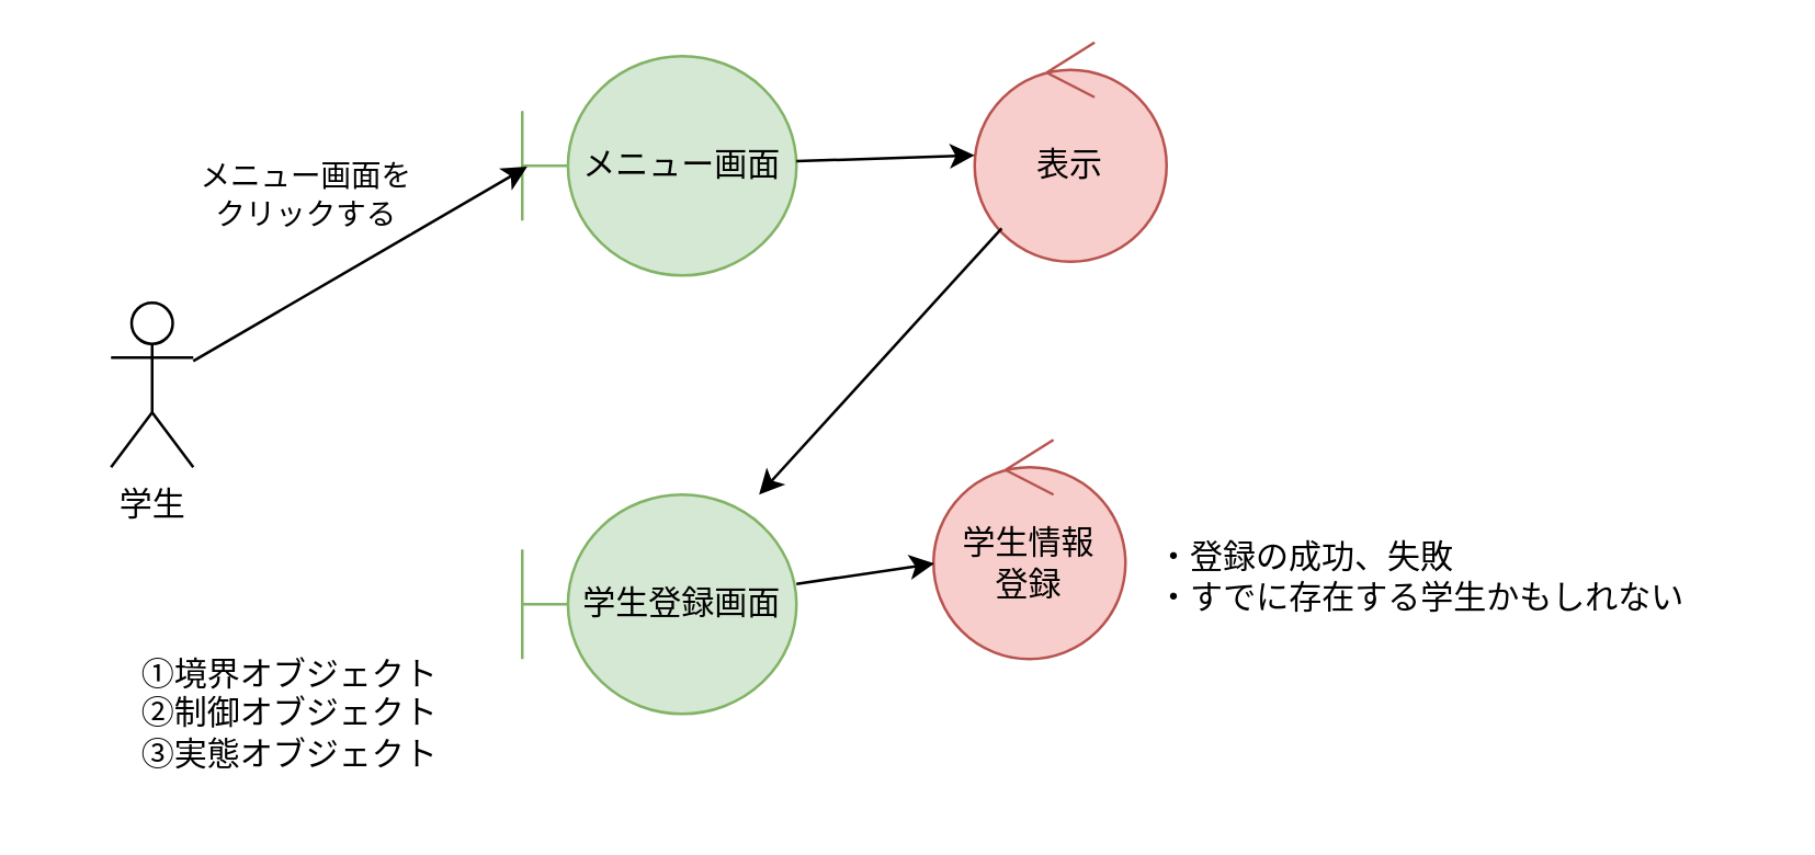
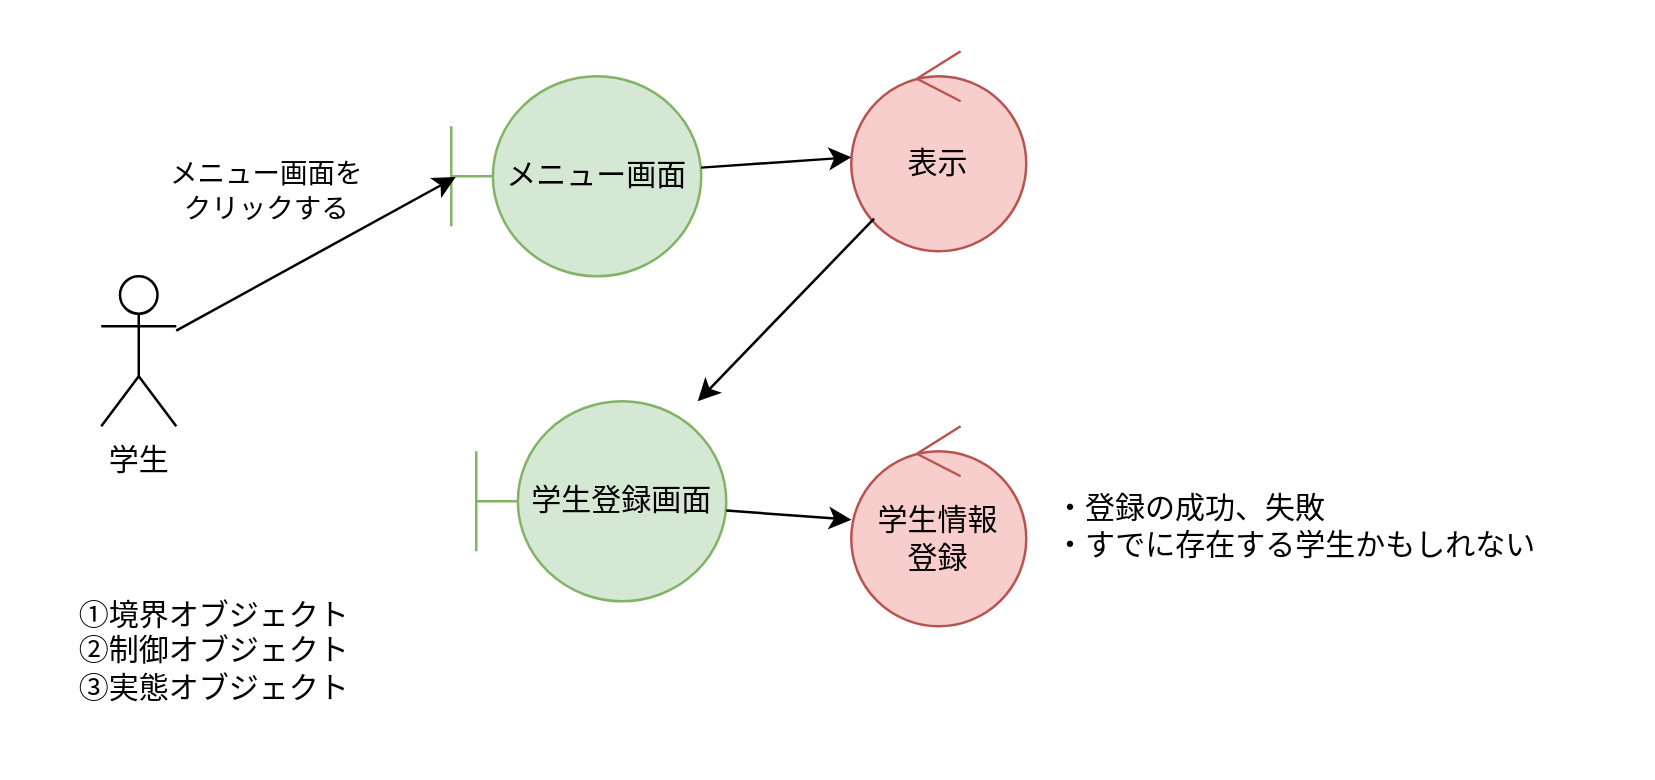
- <mxCell id="7" value="表示" style="ellipse;shape=umlControl;whiteSpace=wrap;html=1;fillColor=#f8cecc;strokeColor=#b85450;" vertex="1" parent="1"><mxGeometry x="355" y="15" width="70" height="80" as="geometry" /></mxCell>
+ <mxCell id="7" value="表示" style="ellipse;shape=umlControl;whiteSpace=wrap;html=1;fillColor=#f8cecc;strokeColor=#b85450;" vertex="1" parent="1"><mxGeometry x="340" y="20" width="70" height="80" as="geometry" /></mxCell>
- <mxCell id="3" value="メニュー画面" style="shape=umlBoundary;whiteSpace=wrap;html=1;fillColor=#d5e8d4;strokeColor=#82b366;" vertex="1" parent="1"><mxGeometry x="190" y="20" width="100" height="80" as="geometry" /></mxCell>
+ <mxCell id="3" value="メニュー画面" style="shape=umlBoundary;whiteSpace=wrap;html=1;fillColor=#d5e8d4;strokeColor=#82b366;" vertex="1" parent="1"><mxGeometry x="180" y="30" width="100" height="80" as="geometry" /></mxCell>
- <mxCell id="8" value="学生情報&lt;div&gt;登録&lt;/div&gt;" style="ellipse;shape=umlControl;whiteSpace=wrap;html=1;fillColor=#f8cecc;strokeColor=#b85450;" vertex="1" parent="1"><mxGeometry x="340" y="160" width="70" height="80" as="geometry" /></mxCell>
+ <mxCell id="8" value="学生情報&lt;div&gt;登録&lt;/div&gt;" style="ellipse;shape=umlControl;whiteSpace=wrap;html=1;fillColor=#f8cecc;strokeColor=#b85450;" vertex="1" parent="1"><mxGeometry x="340" y="170" width="70" height="80" as="geometry" /></mxCell>
- <mxCell id="6" value="学生登録画面" style="shape=umlBoundary;whiteSpace=wrap;html=1;fillColor=#d5e8d4;strokeColor=#82b366;" vertex="1" parent="1"><mxGeometry x="190" y="180" width="100" height="80" as="geometry" /></mxCell>
+ <mxCell id="6" value="学生登録画面" style="shape=umlBoundary;whiteSpace=wrap;html=1;fillColor=#d5e8d4;strokeColor=#82b366;" vertex="1" parent="1"><mxGeometry x="190" y="160" width="100" height="80" as="geometry" /></mxCell>
- <mxCell id="13" value="①境界オブジェクト&lt;div&gt;②制御オブジェクト&lt;/div&gt;&lt;div&gt;③実態オブジェクト&lt;/div&gt;" style="text;html=1;align=center;verticalAlign=middle;resizable=0;points=[];autosize=1;strokeColor=none;fillColor=none;" vertex="1" parent="1"><mxGeometry x="40" y="230" width="130" height="60" as="geometry" /></mxCell>
+ <mxCell id="13" value="①境界オブジェクト&lt;div&gt;②制御オブジェクト&lt;/div&gt;&lt;div&gt;③実態オブジェクト&lt;/div&gt;" style="text;html=1;align=center;verticalAlign=middle;resizable=0;points=[];autosize=1;strokeColor=none;fillColor=none;" vertex="1" parent="1"><mxGeometry x="20" y="230" width="130" height="60" as="geometry" /></mxCell>
